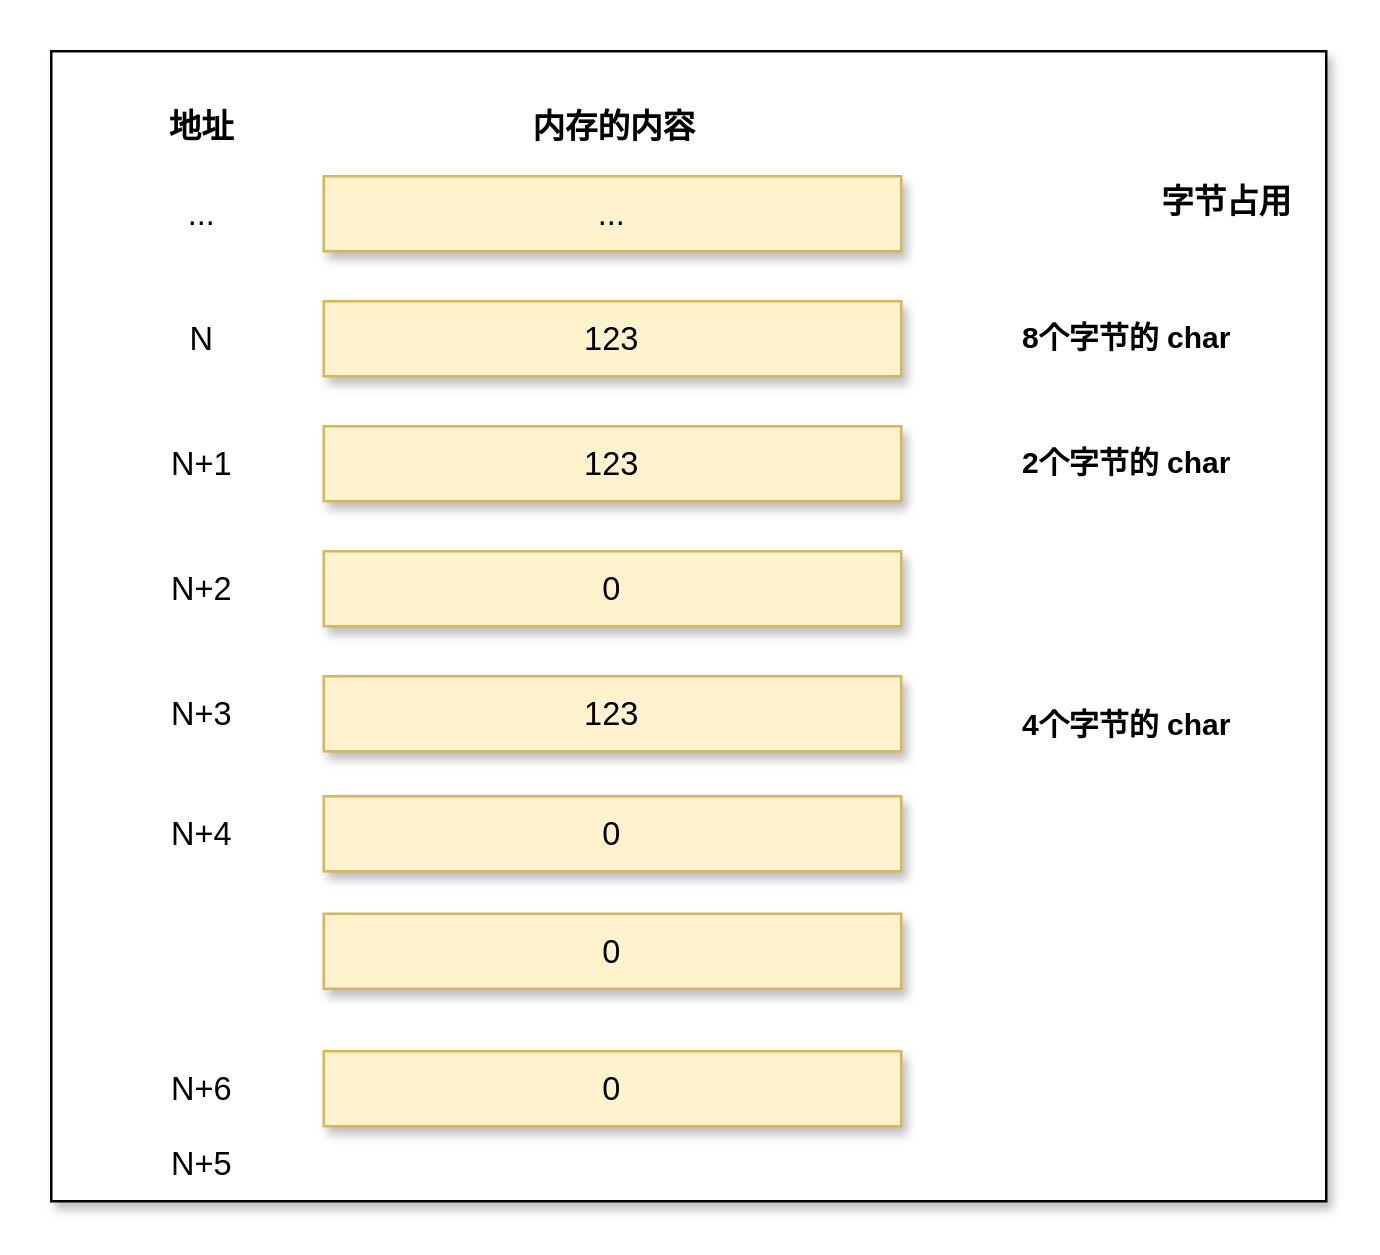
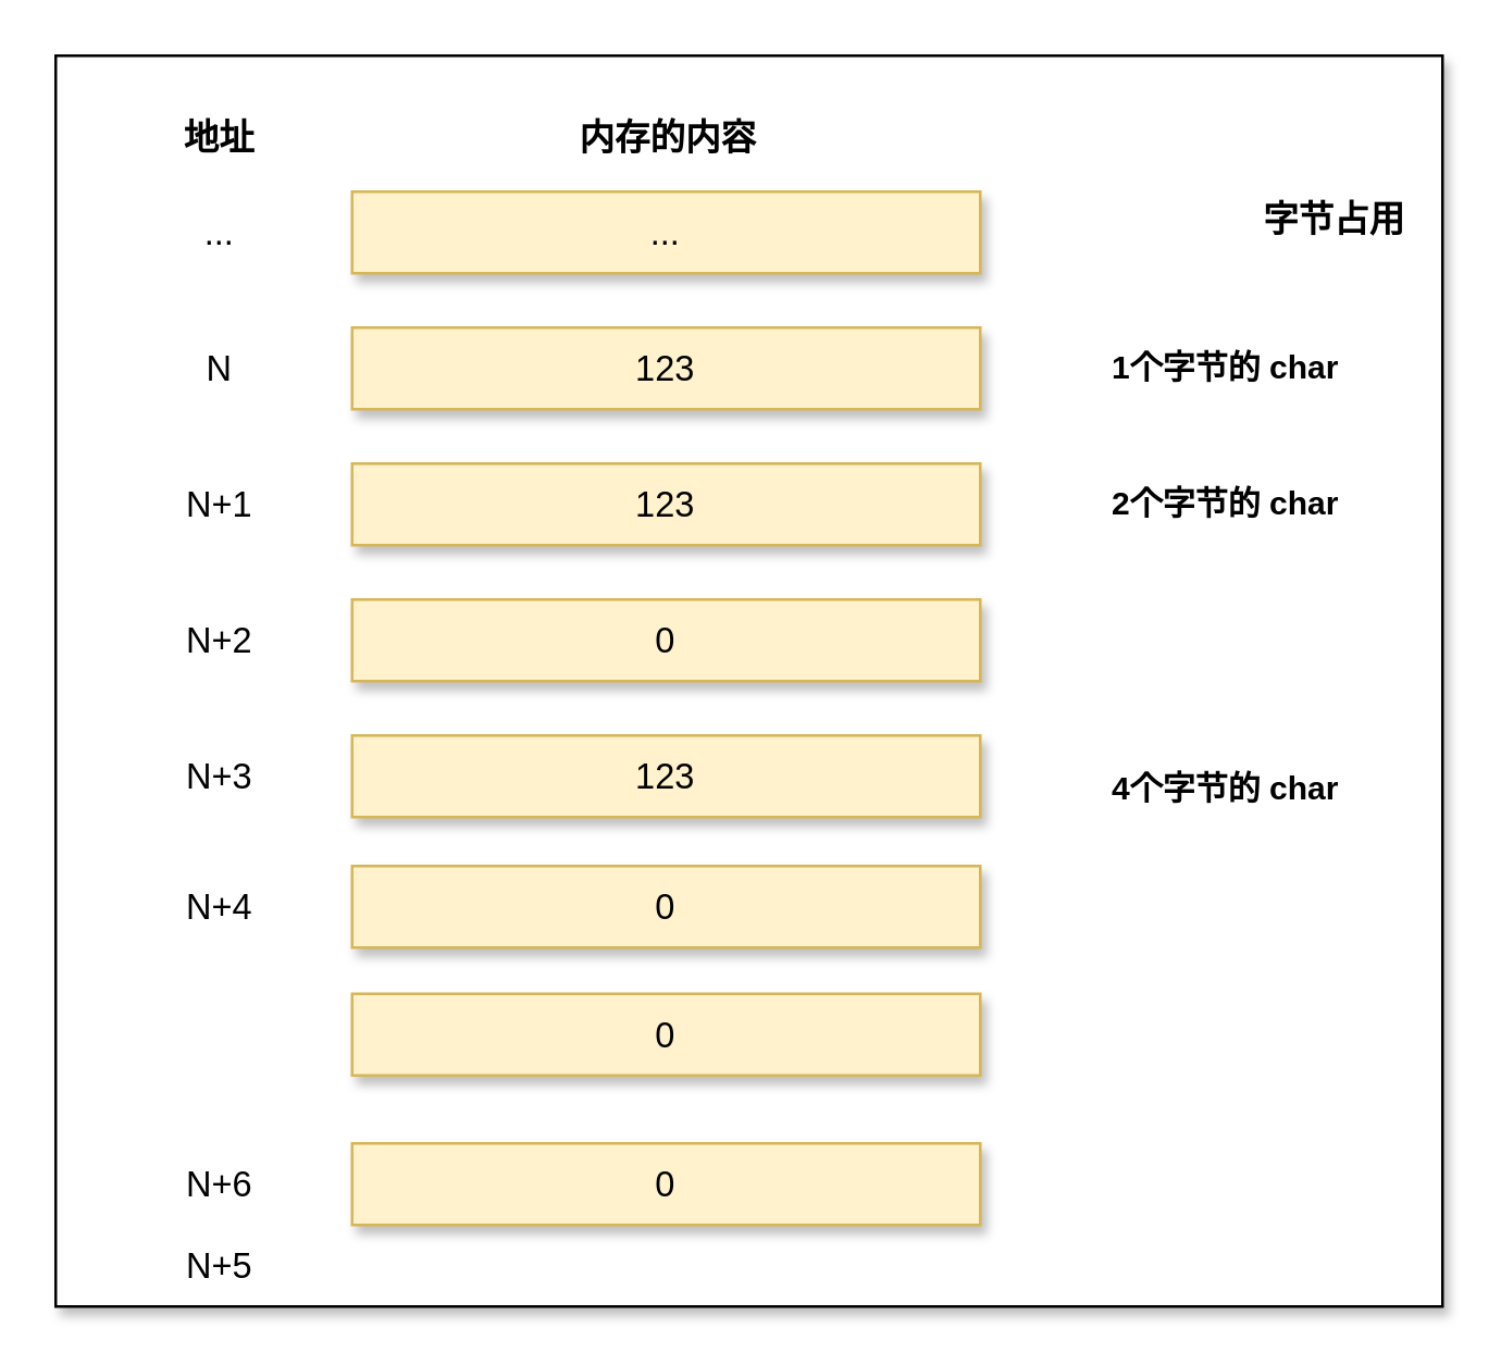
- <mxCell id="22" value="8个字节的 char" style="text;html=1;align=center;verticalAlign=middle;resizable=0;points=[];autosize=1;fontStyle=1" vertex="1" parent="1"><mxGeometry x="400" y="125" width="100" height="20" as="geometry" /></mxCell>
+ <mxCell id="22" value="1个字节的 char" style="text;html=1;align=center;verticalAlign=middle;resizable=0;points=[];autosize=1;fontStyle=1" vertex="1" parent="1"><mxGeometry x="400" y="125" width="100" height="20" as="geometry" /></mxCell>
